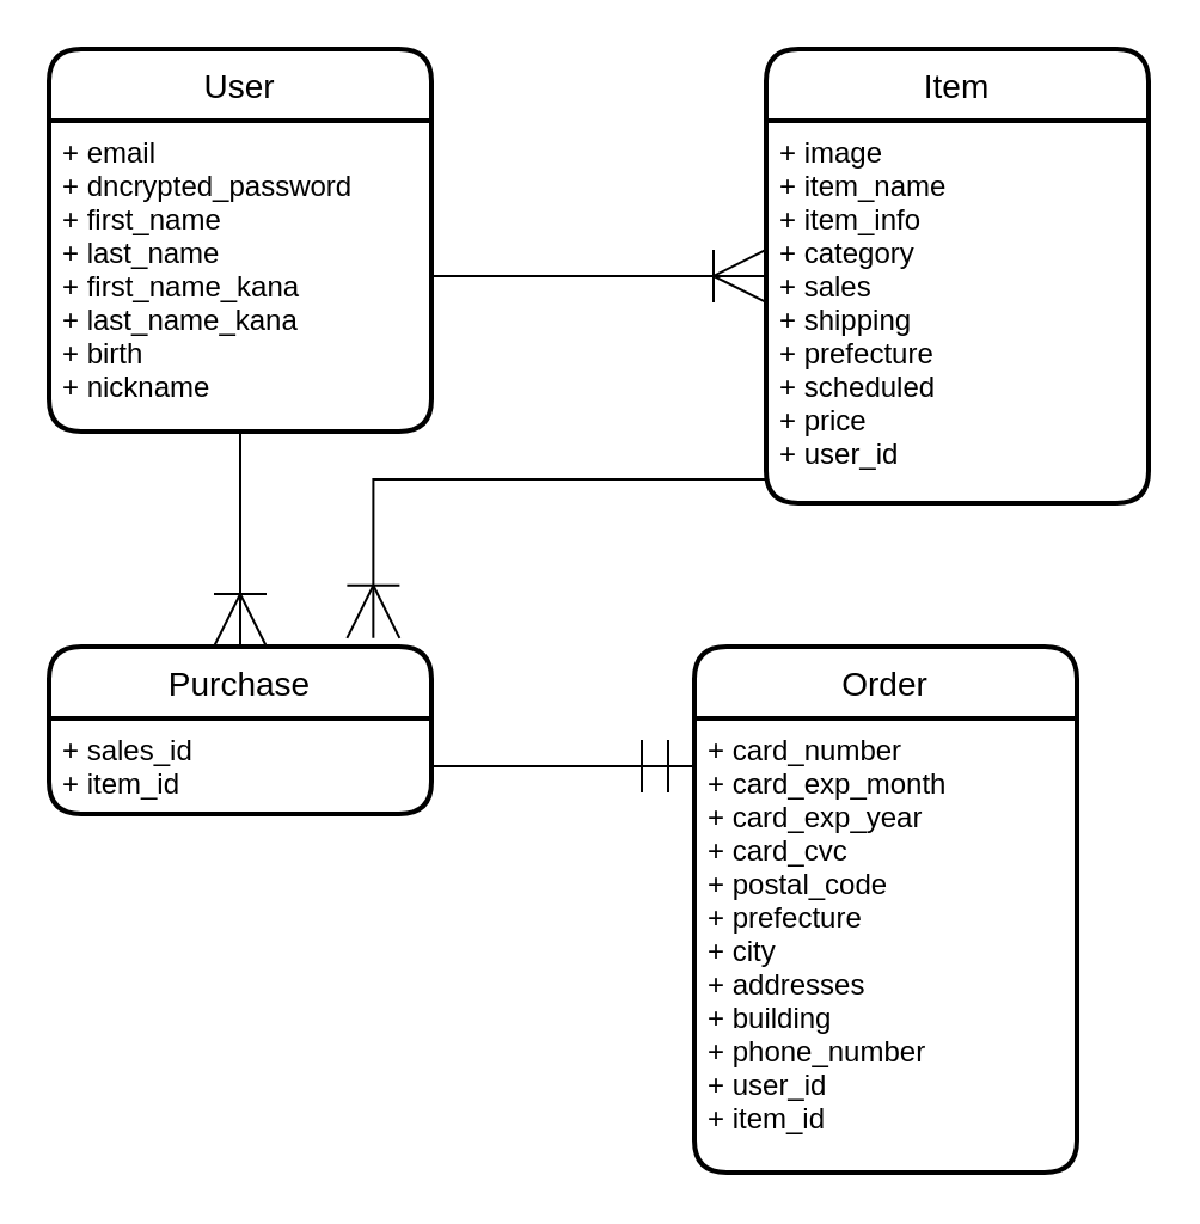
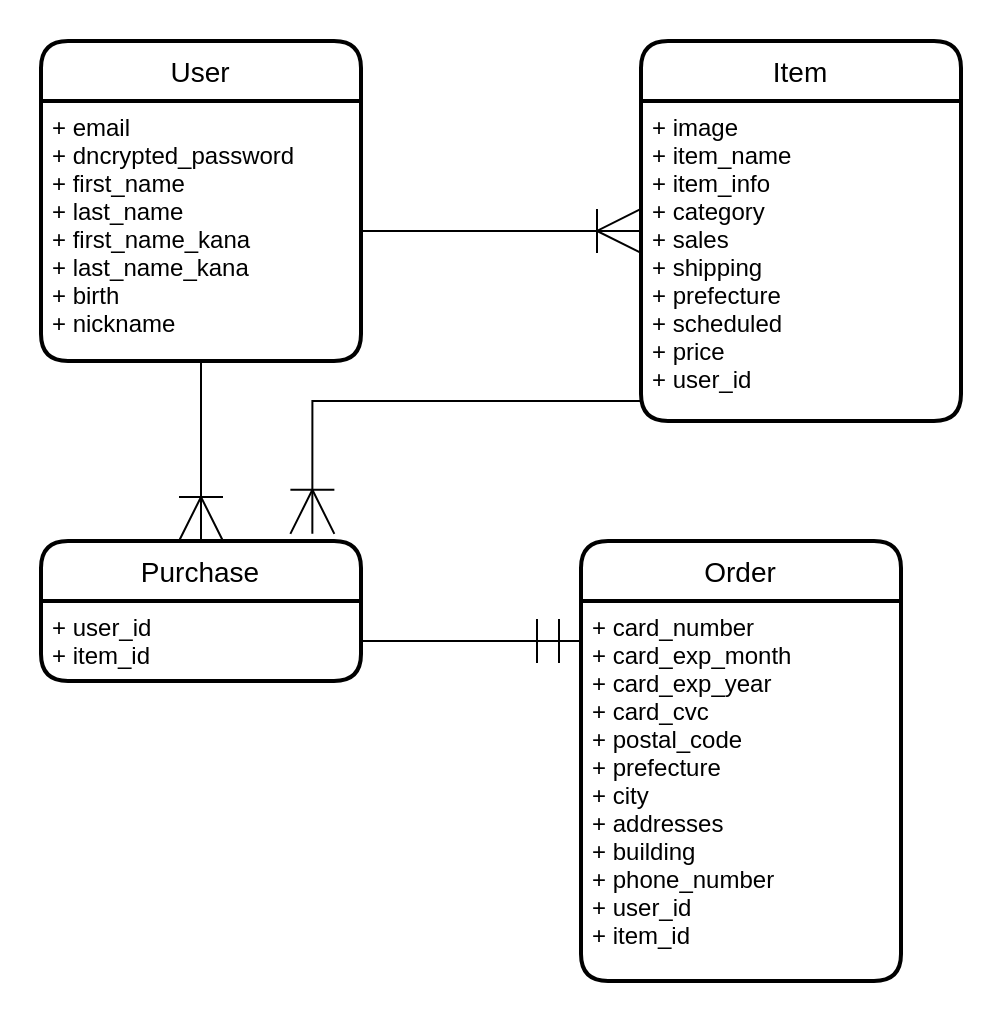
- <mxCell id="5" value="+ sales_id&#10;+ item_id" style="align=left;strokeColor=none;fillColor=none;spacingLeft=4;fontSize=12;verticalAlign=top;resizable=0;rotatable=0;part=1;" vertex="1" parent="4"><mxGeometry y="30" width="160" height="40" as="geometry" /></mxCell>
+ <mxCell id="5" value="+ user_id&#10;+ item_id" style="align=left;strokeColor=none;fillColor=none;spacingLeft=4;fontSize=12;verticalAlign=top;resizable=0;rotatable=0;part=1;" vertex="1" parent="4"><mxGeometry y="30" width="160" height="40" as="geometry" /></mxCell>
